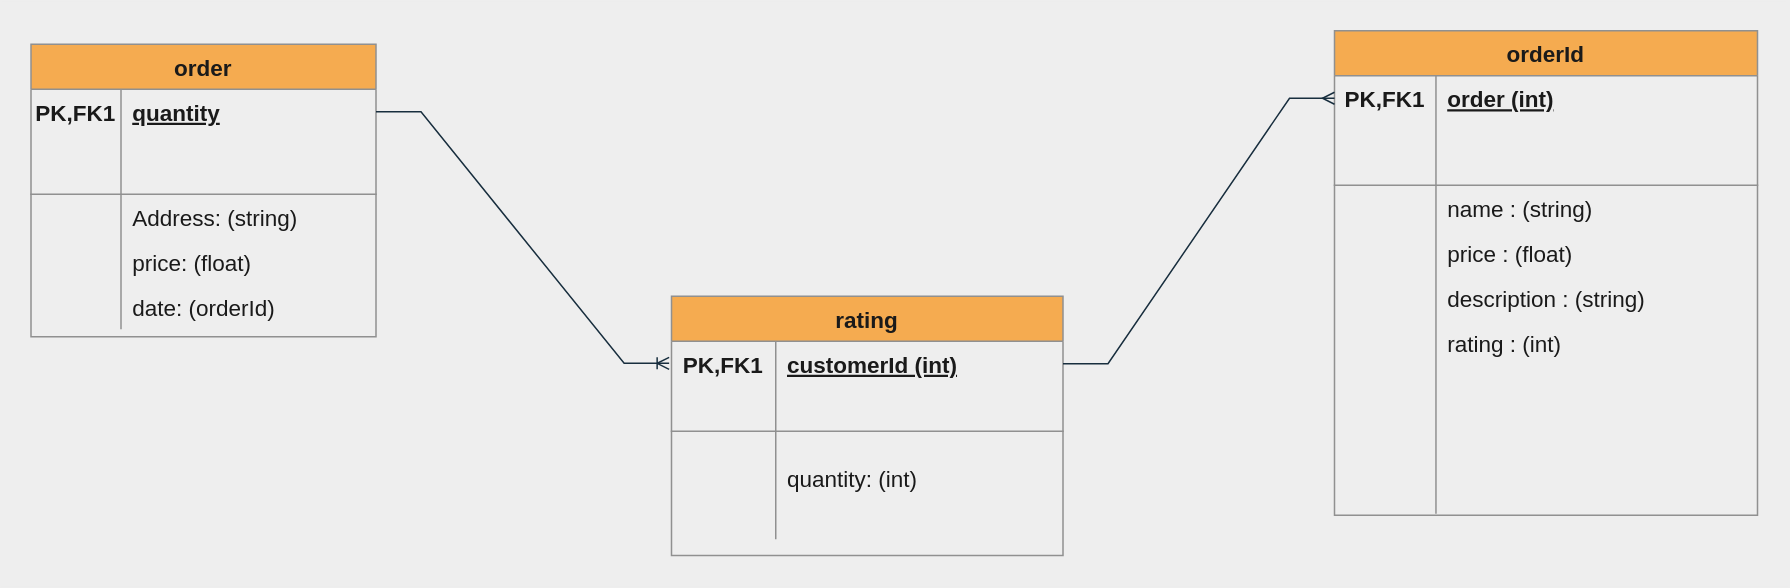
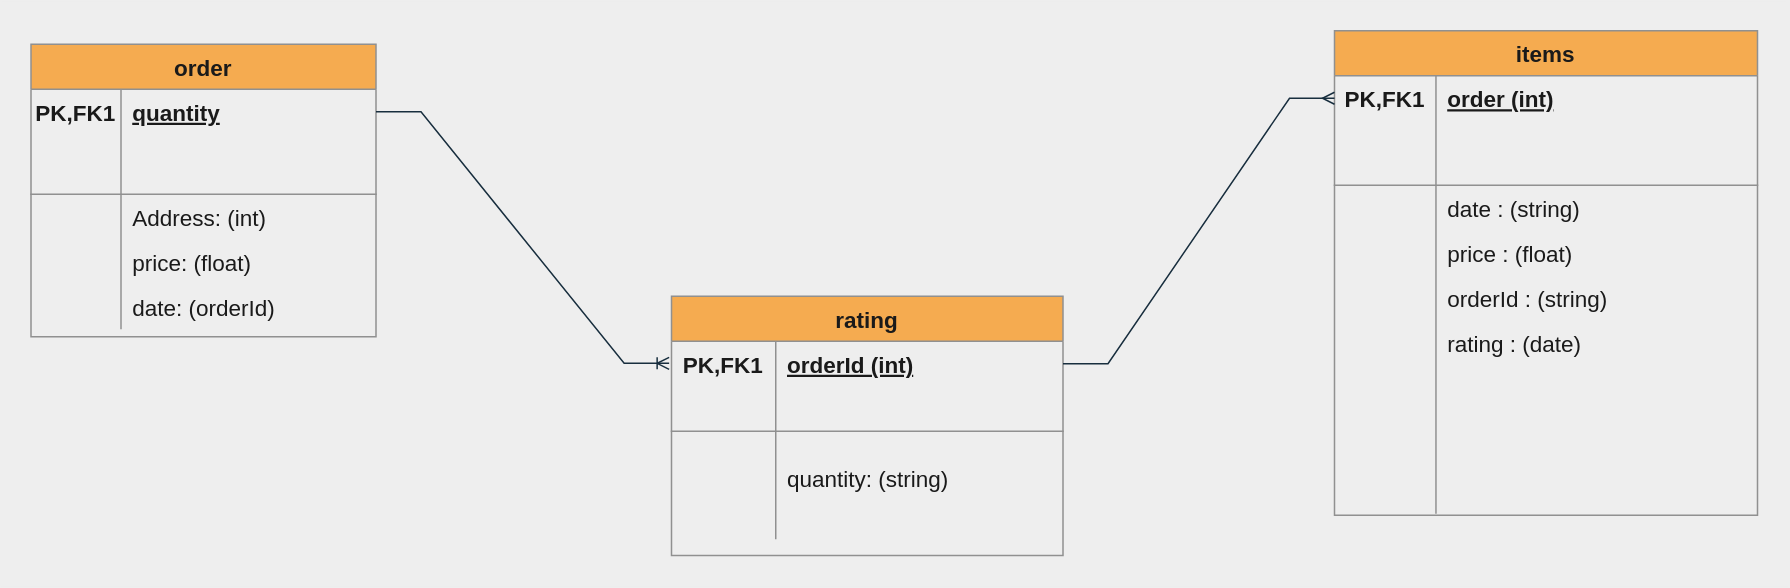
- <mxCell id="2" value="orderId" style="shape=table;startSize=30;container=1;collapsible=1;childLayout=tableLayout;fixedRows=1;rowLines=0;fontStyle=1;align=center;resizeLast=1;fontSize=15;fillColor=#F5AB50;strokeColor=#909090;fontColor=#1A1A1A;" parent="1" vertex="1"><mxGeometry x="889" y="20" width="282" height="323.071" as="geometry" /></mxCell>
+ <mxCell id="2" value="items" style="shape=table;startSize=30;container=1;collapsible=1;childLayout=tableLayout;fixedRows=1;rowLines=0;fontStyle=1;align=center;resizeLast=1;fontSize=15;fillColor=#F5AB50;strokeColor=#909090;fontColor=#1A1A1A;" parent="1" vertex="1"><mxGeometry x="889" y="20" width="282" height="323.071" as="geometry" /></mxCell>
- <mxCell id="11" value="name : (string)" style="shape=partialRectangle;connectable=0;fillColor=none;top=0;left=0;bottom=0;right=0;align=left;spacingLeft=6;overflow=hidden;fontSize=15;strokeColor=#909090;fontColor=#1A1A1A;" parent="9" vertex="1"><mxGeometry x="67.643" width="214.357" height="30" as="geometry"><mxRectangle width="214.357" height="30" as="alternateBounds" /></mxGeometry></mxCell>
+ <mxCell id="11" value="date : (string)" style="shape=partialRectangle;connectable=0;fillColor=none;top=0;left=0;bottom=0;right=0;align=left;spacingLeft=6;overflow=hidden;fontSize=15;strokeColor=#909090;fontColor=#1A1A1A;" parent="9" vertex="1"><mxGeometry x="67.643" width="214.357" height="30" as="geometry"><mxRectangle width="214.357" height="30" as="alternateBounds" /></mxGeometry></mxCell>
- <mxCell id="55" value="Address: (string)" style="shape=partialRectangle;connectable=0;fillColor=none;top=0;left=0;bottom=0;right=0;align=left;spacingLeft=6;overflow=hidden;fontSize=15;strokeColor=#909090;fontColor=#1A1A1A;" parent="53" vertex="1"><mxGeometry x="60" width="170" height="30" as="geometry"><mxRectangle width="170" height="30" as="alternateBounds" /></mxGeometry></mxCell>
+ <mxCell id="55" value="Address: (int)" style="shape=partialRectangle;connectable=0;fillColor=none;top=0;left=0;bottom=0;right=0;align=left;spacingLeft=6;overflow=hidden;fontSize=15;strokeColor=#909090;fontColor=#1A1A1A;" parent="53" vertex="1"><mxGeometry x="60" width="170" height="30" as="geometry"><mxRectangle width="170" height="30" as="alternateBounds" /></mxGeometry></mxCell>
- <mxCell id="17" value="description : (string)" style="shape=partialRectangle;connectable=0;fillColor=none;top=0;left=0;bottom=0;right=0;align=left;spacingLeft=6;overflow=hidden;fontSize=15;strokeColor=#909090;fontColor=#1A1A1A;" parent="15" vertex="1"><mxGeometry x="67.643" width="214.357" height="30" as="geometry"><mxRectangle width="214.357" height="30" as="alternateBounds" /></mxGeometry></mxCell>
+ <mxCell id="17" value="orderId : (string)" style="shape=partialRectangle;connectable=0;fillColor=none;top=0;left=0;bottom=0;right=0;align=left;spacingLeft=6;overflow=hidden;fontSize=15;strokeColor=#909090;fontColor=#1A1A1A;" parent="15" vertex="1"><mxGeometry x="67.643" width="214.357" height="30" as="geometry"><mxRectangle width="214.357" height="30" as="alternateBounds" /></mxGeometry></mxCell>
- <mxCell id="20" value="rating : (int)" style="shape=partialRectangle;connectable=0;fillColor=none;top=0;left=0;bottom=0;right=0;align=left;spacingLeft=6;overflow=hidden;fontSize=15;strokeColor=#909090;fontColor=#1A1A1A;" parent="18" vertex="1"><mxGeometry x="67.643" width="214.357" height="30" as="geometry"><mxRectangle width="214.357" height="30" as="alternateBounds" /></mxGeometry></mxCell>
+ <mxCell id="20" value="rating : (date)" style="shape=partialRectangle;connectable=0;fillColor=none;top=0;left=0;bottom=0;right=0;align=left;spacingLeft=6;overflow=hidden;fontSize=15;strokeColor=#909090;fontColor=#1A1A1A;" parent="18" vertex="1"><mxGeometry x="67.643" width="214.357" height="30" as="geometry"><mxRectangle width="214.357" height="30" as="alternateBounds" /></mxGeometry></mxCell>
- <mxCell id="33" value="customerId (int)" style="shape=partialRectangle;connectable=0;fillColor=none;top=0;left=0;bottom=0;right=0;align=left;spacingLeft=6;fontStyle=5;overflow=hidden;fontSize=15;strokeColor=#909090;fontColor=#1A1A1A;" parent="31" vertex="1"><mxGeometry x="69.5" width="191.5" height="30" as="geometry"><mxRectangle width="191.5" height="30" as="alternateBounds" /></mxGeometry></mxCell>
+ <mxCell id="33" value="orderId (int)" style="shape=partialRectangle;connectable=0;fillColor=none;top=0;left=0;bottom=0;right=0;align=left;spacingLeft=6;fontStyle=5;overflow=hidden;fontSize=15;strokeColor=#909090;fontColor=#1A1A1A;" parent="31" vertex="1"><mxGeometry x="69.5" width="191.5" height="30" as="geometry"><mxRectangle width="191.5" height="30" as="alternateBounds" /></mxGeometry></mxCell>
- <mxCell id="42" value="quantity: (int)" style="shape=partialRectangle;connectable=0;fillColor=none;top=0;left=0;bottom=0;right=0;align=left;spacingLeft=6;overflow=hidden;fontSize=15;strokeColor=#909090;fontColor=#1A1A1A;" parent="40" vertex="1"><mxGeometry x="69.5" width="191.5" height="22" as="geometry"><mxRectangle width="191.5" height="22" as="alternateBounds" /></mxGeometry></mxCell>
+ <mxCell id="42" value="quantity: (string)" style="shape=partialRectangle;connectable=0;fillColor=none;top=0;left=0;bottom=0;right=0;align=left;spacingLeft=6;overflow=hidden;fontSize=15;strokeColor=#909090;fontColor=#1A1A1A;" parent="40" vertex="1"><mxGeometry x="69.5" width="191.5" height="22" as="geometry"><mxRectangle width="191.5" height="22" as="alternateBounds" /></mxGeometry></mxCell>
